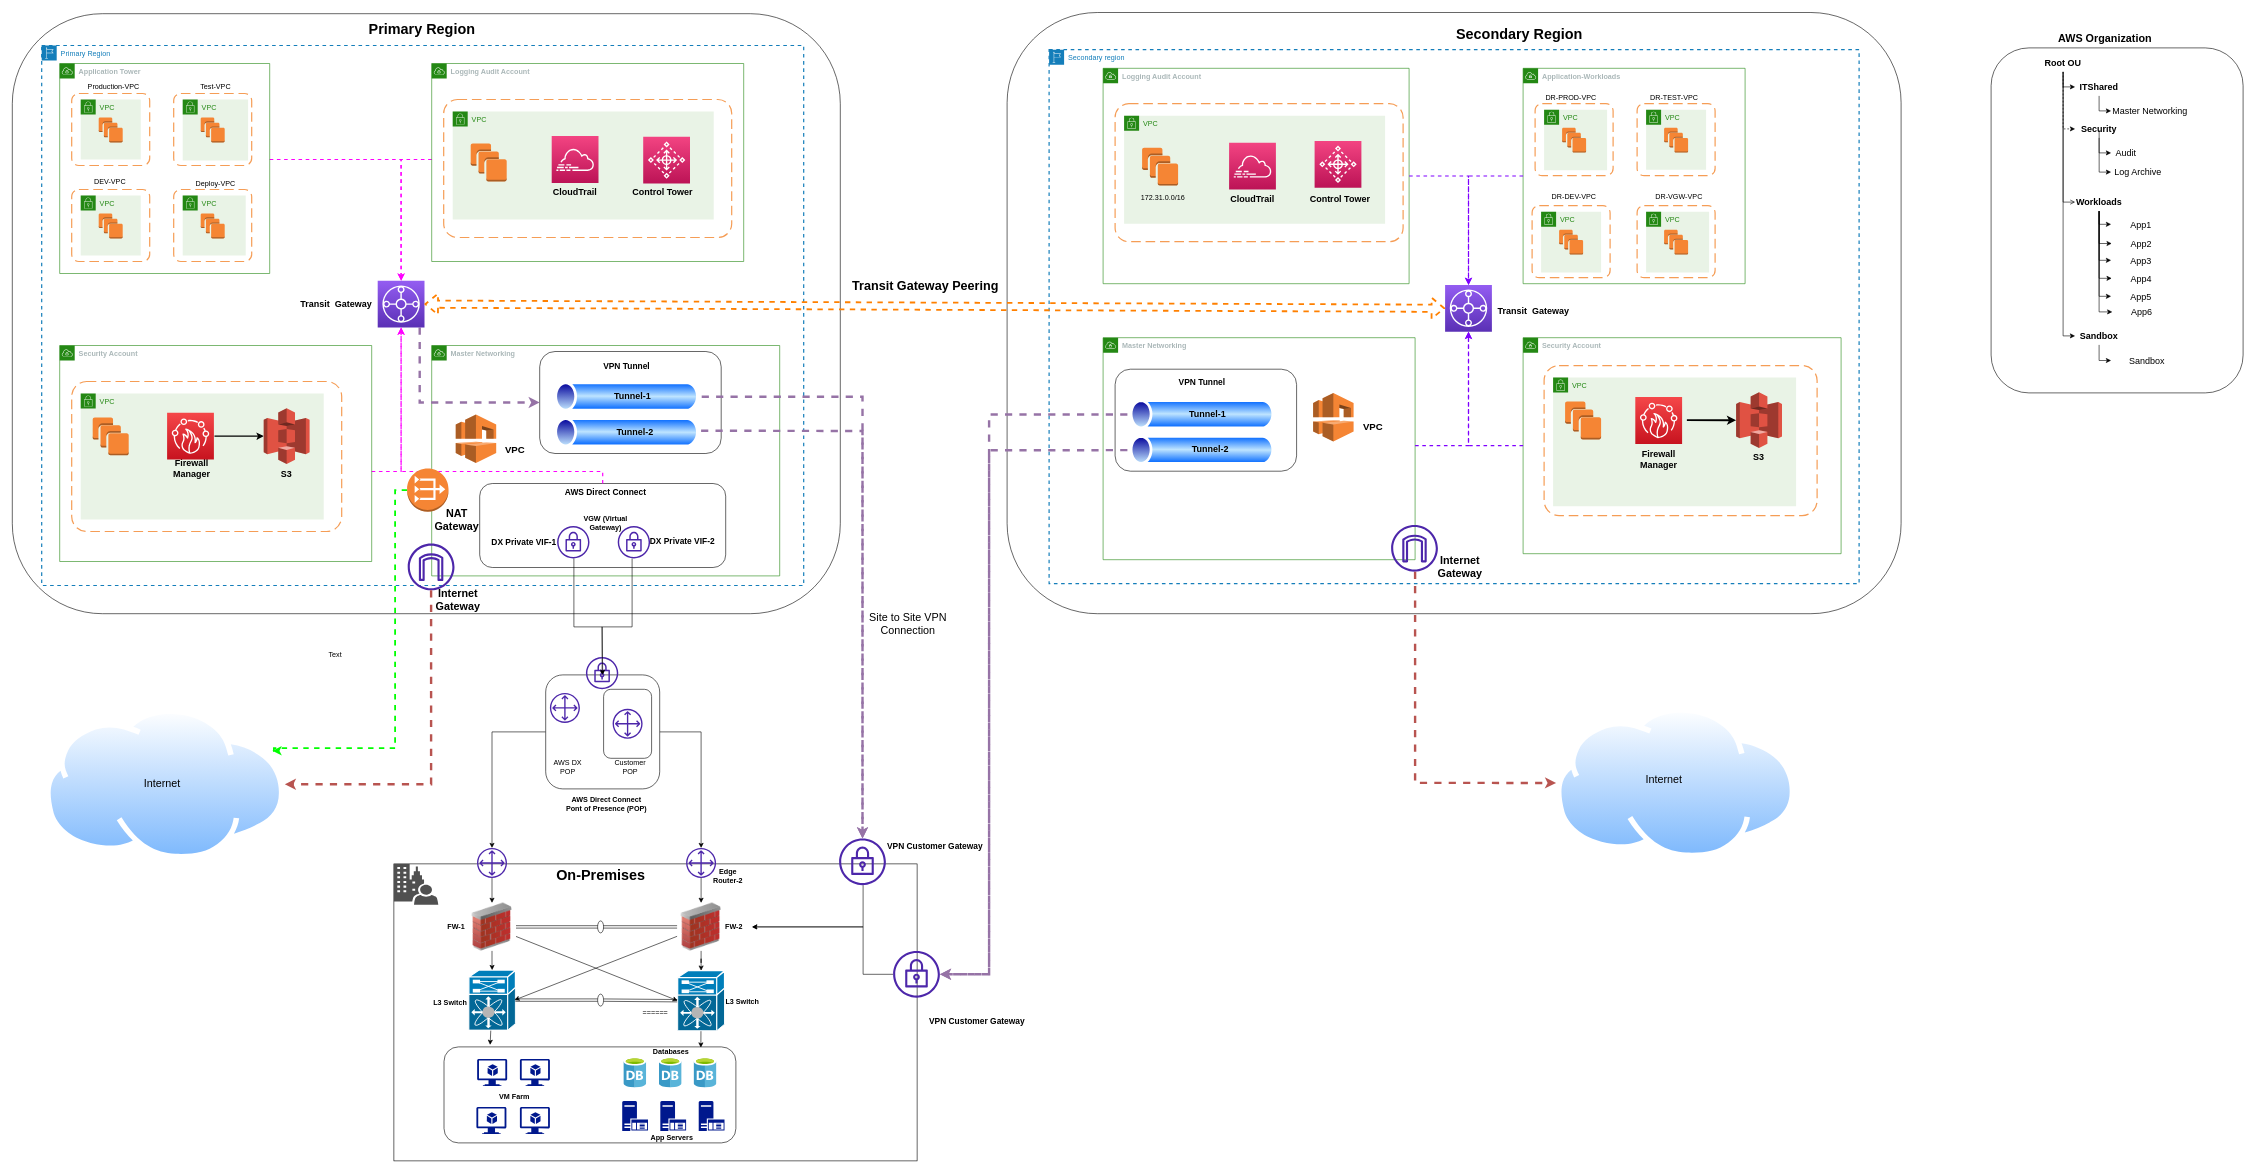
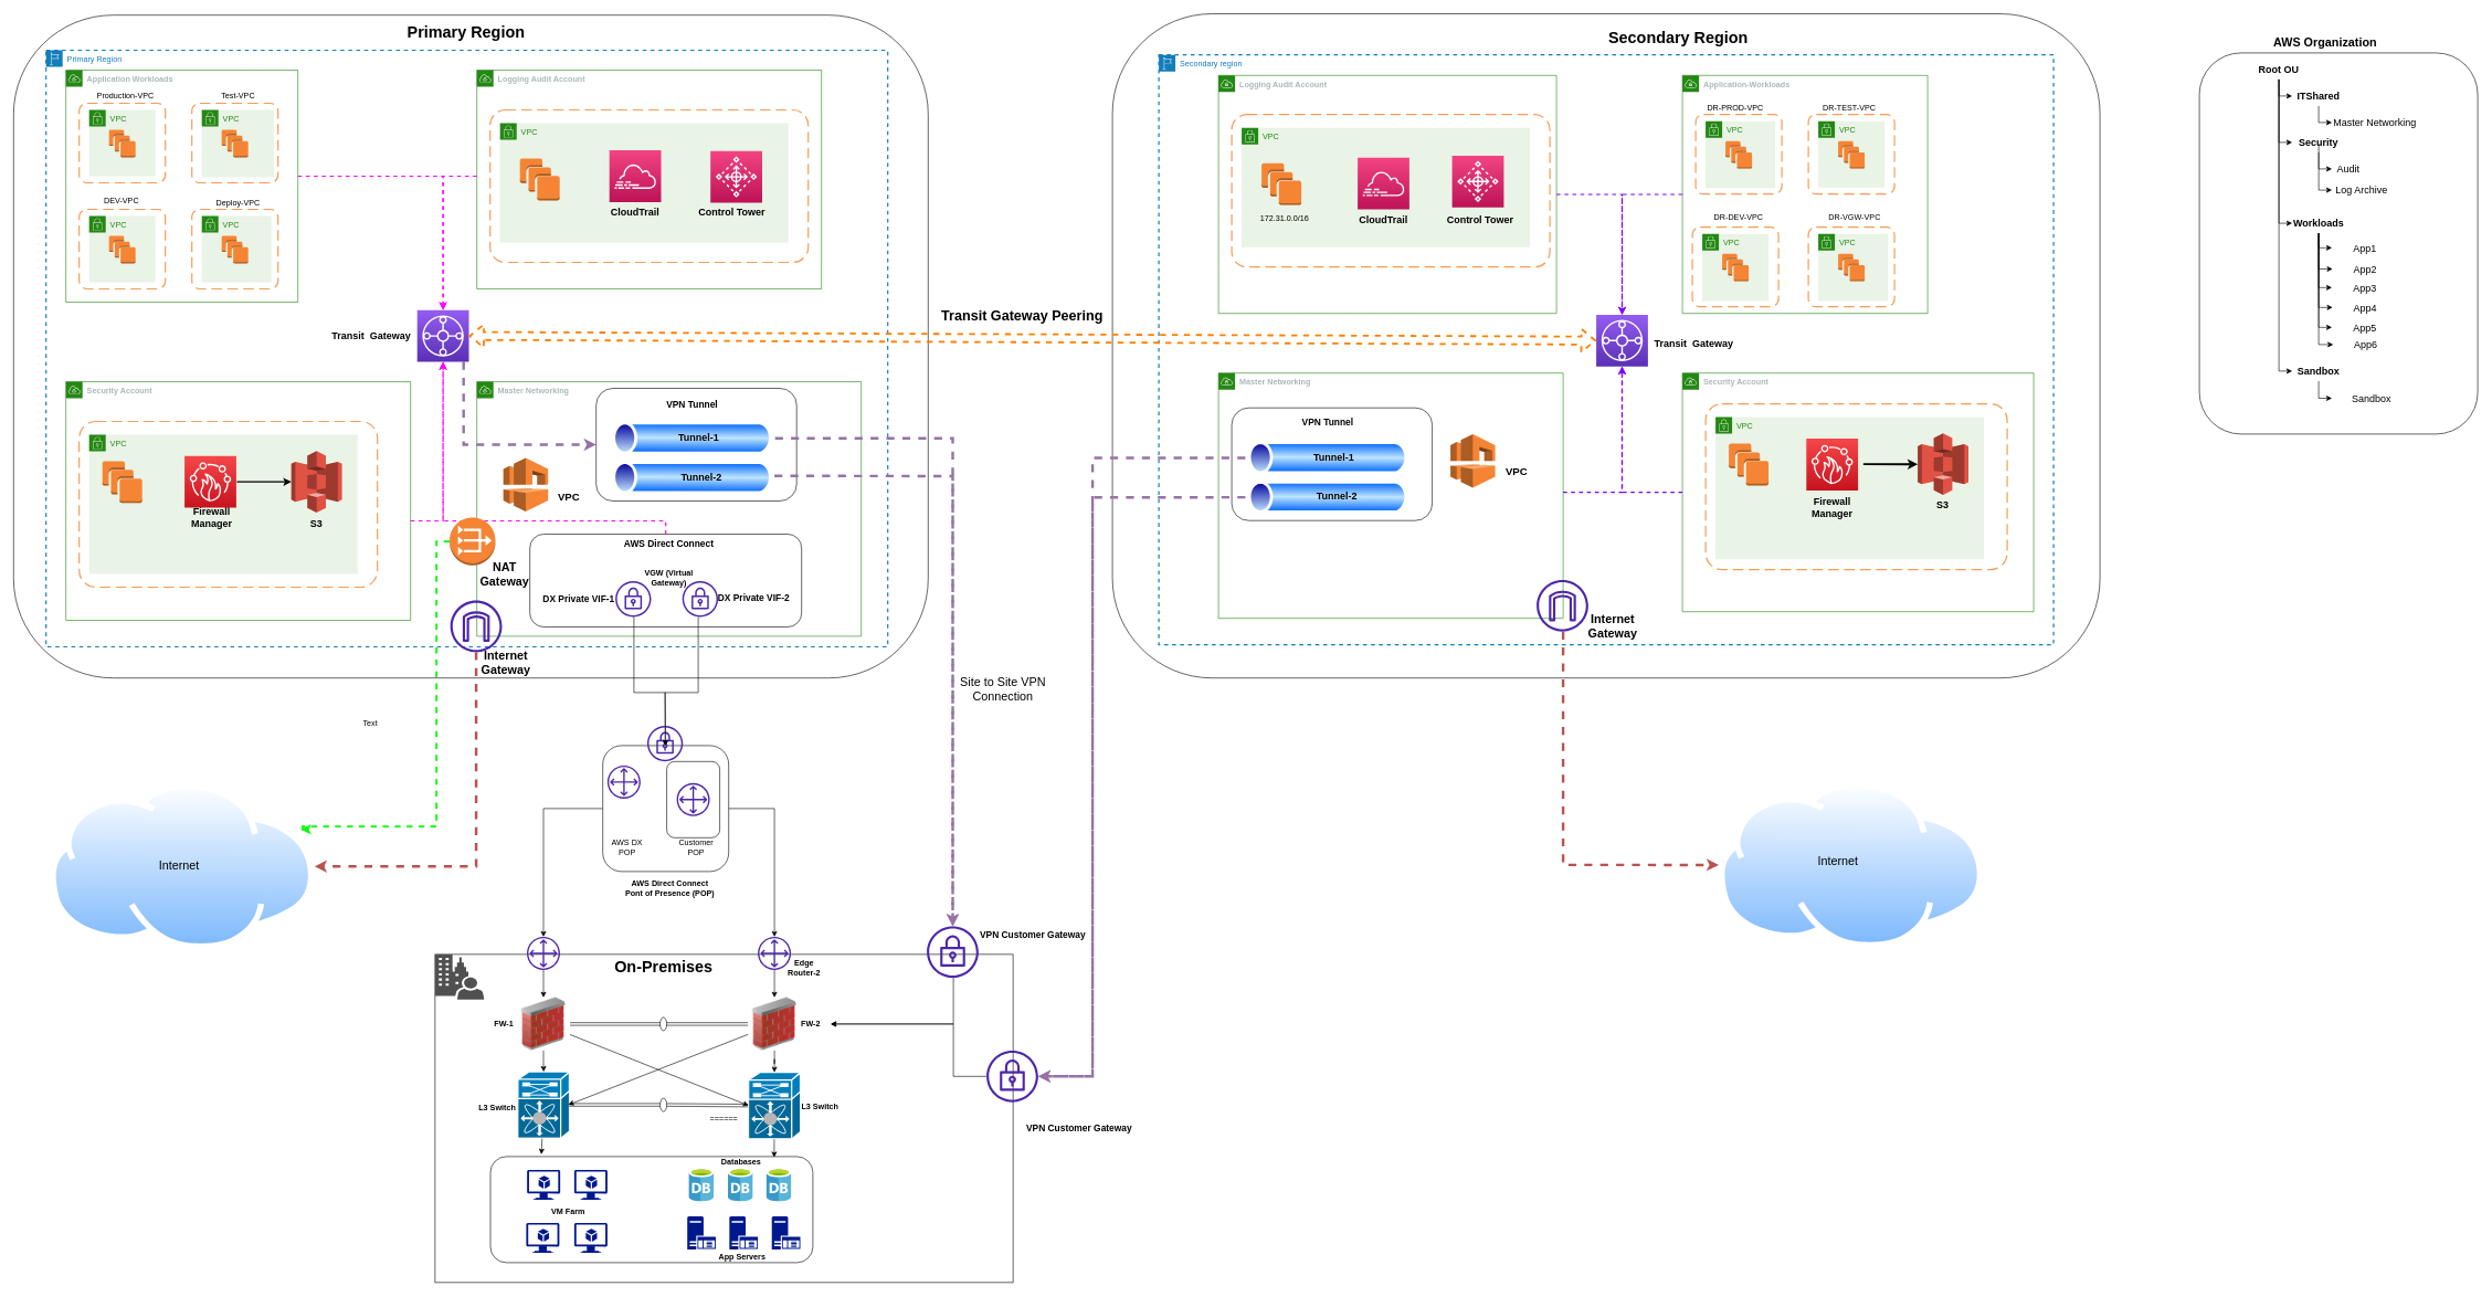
- <mxCell id="29" value="&lt;b&gt;Application Tower&lt;/b&gt;" style="points=[[0,0],[0.25,0],[0.5,0],[0.75,0],[1,0],[1,0.25],[1,0.5],[1,0.75],[1,1],[0.75,1],[0.5,1],[0.25,1],[0,1],[0,0.75],[0,0.5],[0,0.25]];outlineConnect=0;gradientColor=none;html=1;whiteSpace=wrap;fontSize=12;fontStyle=0;container=1;pointerEvents=0;collapsible=0;recursiveResize=0;shape=mxgraph.aws4.group;grIcon=mxgraph.aws4.group_vpc;strokeColor=#248814;fillColor=none;verticalAlign=top;align=left;spacingLeft=30;fontColor=#AAB7B8;dashed=0;" parent="27" vertex="1"><mxGeometry x="30" y="30" width="350" height="350" as="geometry" /></mxCell>
+ <mxCell id="29" value="&lt;b&gt;Application Workloads&lt;/b&gt;" style="points=[[0,0],[0.25,0],[0.5,0],[0.75,0],[1,0],[1,0.25],[1,0.5],[1,0.75],[1,1],[0.75,1],[0.5,1],[0.25,1],[0,1],[0,0.75],[0,0.5],[0,0.25]];outlineConnect=0;gradientColor=none;html=1;whiteSpace=wrap;fontSize=12;fontStyle=0;container=1;pointerEvents=0;collapsible=0;recursiveResize=0;shape=mxgraph.aws4.group;grIcon=mxgraph.aws4.group_vpc;strokeColor=#248814;fillColor=none;verticalAlign=top;align=left;spacingLeft=30;fontColor=#AAB7B8;dashed=0;" parent="27" vertex="1"><mxGeometry x="30" y="30" width="350" height="350" as="geometry" /></mxCell>
- <mxCell id="8" style="edgeStyle=orthogonalEdgeStyle;rounded=0;orthogonalLoop=1;jettySize=auto;html=1;entryX=0;entryY=0.5;entryDx=0;entryDy=0;fontSize=15;dashed=1;" parent="1" source="11" target="17" edge="1"><mxGeometry relative="1" as="geometry" /></mxCell>
+ <mxCell id="8" style="edgeStyle=orthogonalEdgeStyle;rounded=0;orthogonalLoop=1;jettySize=auto;html=1;entryX=0;entryY=0.5;entryDx=0;entryDy=0;fontSize=15;" parent="1" source="11" target="17" edge="1"><mxGeometry relative="1" as="geometry" /></mxCell>
- <mxCell id="9" style="edgeStyle=orthogonalEdgeStyle;rounded=0;orthogonalLoop=1;jettySize=auto;html=1;entryX=0;entryY=0.5;entryDx=0;entryDy=0;fontSize=15;endArrow=open;" parent="1" source="11" target="25" edge="1"><mxGeometry relative="1" as="geometry" /></mxCell>
+ <mxCell id="9" style="edgeStyle=orthogonalEdgeStyle;rounded=0;orthogonalLoop=1;jettySize=auto;html=1;entryX=0;entryY=0.5;entryDx=0;entryDy=0;fontSize=15;" parent="1" source="11" target="25" edge="1"><mxGeometry relative="1" as="geometry" /></mxCell>
